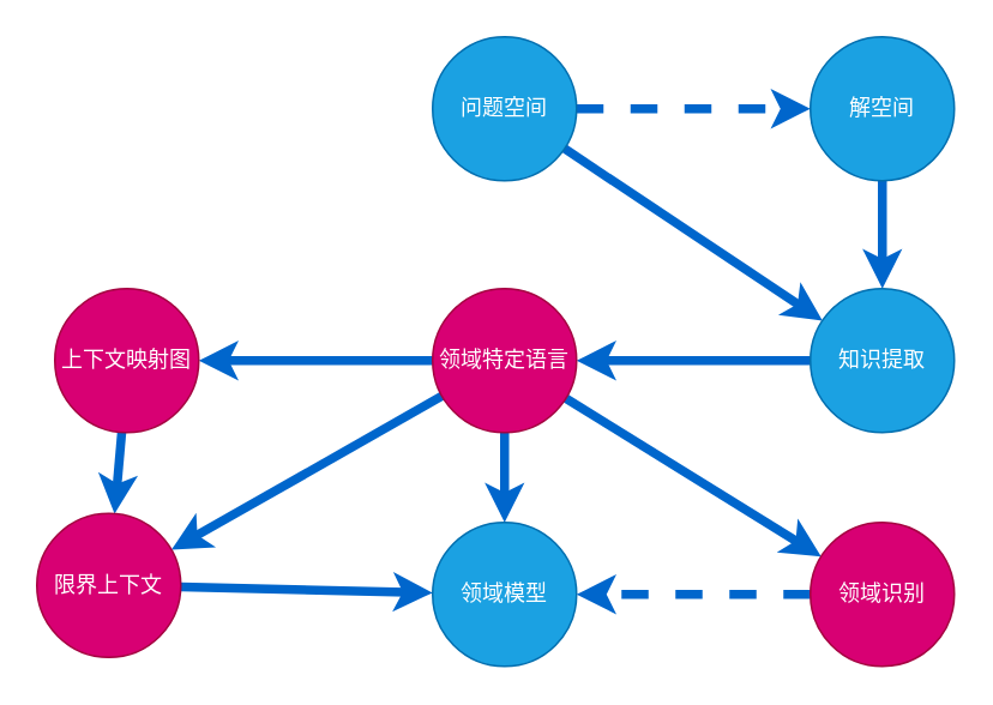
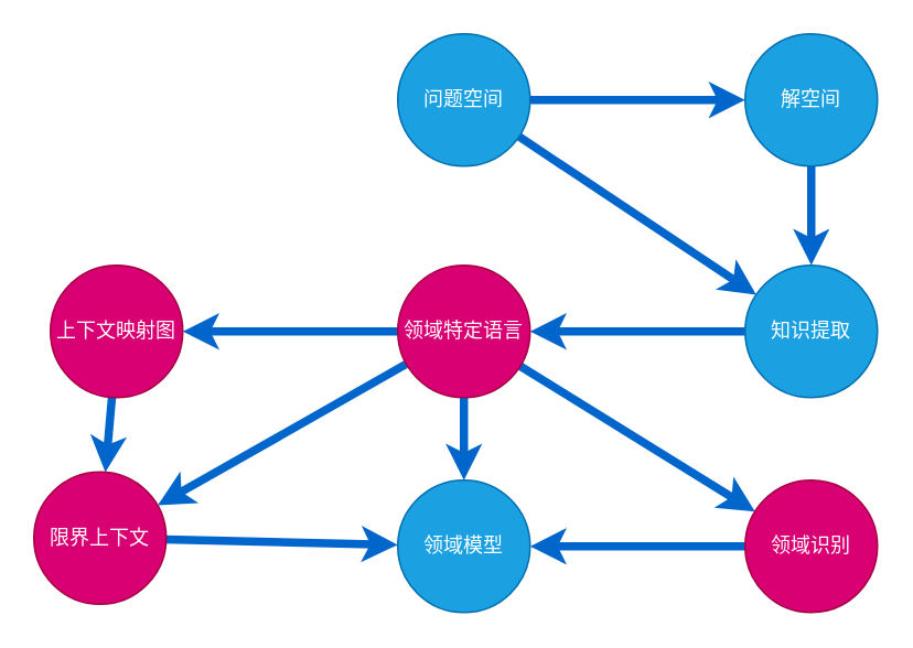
- <mxCell id="2" style="edgeStyle=orthogonalEdgeStyle;rounded=0;orthogonalLoop=1;jettySize=auto;html=1;strokeColor=#0066CC;strokeWidth=5;dashed=1;" parent="1" source="4" target="6" edge="1"><mxGeometry relative="1" as="geometry" /></mxCell>
+ <mxCell id="2" style="edgeStyle=orthogonalEdgeStyle;rounded=0;orthogonalLoop=1;jettySize=auto;html=1;strokeColor=#0066CC;strokeWidth=5;" parent="1" source="4" target="6" edge="1"><mxGeometry relative="1" as="geometry" /></mxCell>
- <mxCell id="19" style="edgeStyle=none;orthogonalLoop=1;jettySize=auto;html=1;strokeColor=#0066CC;rounded=0;strokeWidth=5;dashed=1;" parent="1" source="20" target="18" edge="1"><mxGeometry relative="1" as="geometry" /></mxCell>
+ <mxCell id="19" style="edgeStyle=none;orthogonalLoop=1;jettySize=auto;html=1;strokeColor=#0066CC;rounded=0;strokeWidth=5;" parent="1" source="20" target="18" edge="1"><mxGeometry relative="1" as="geometry" /></mxCell>
